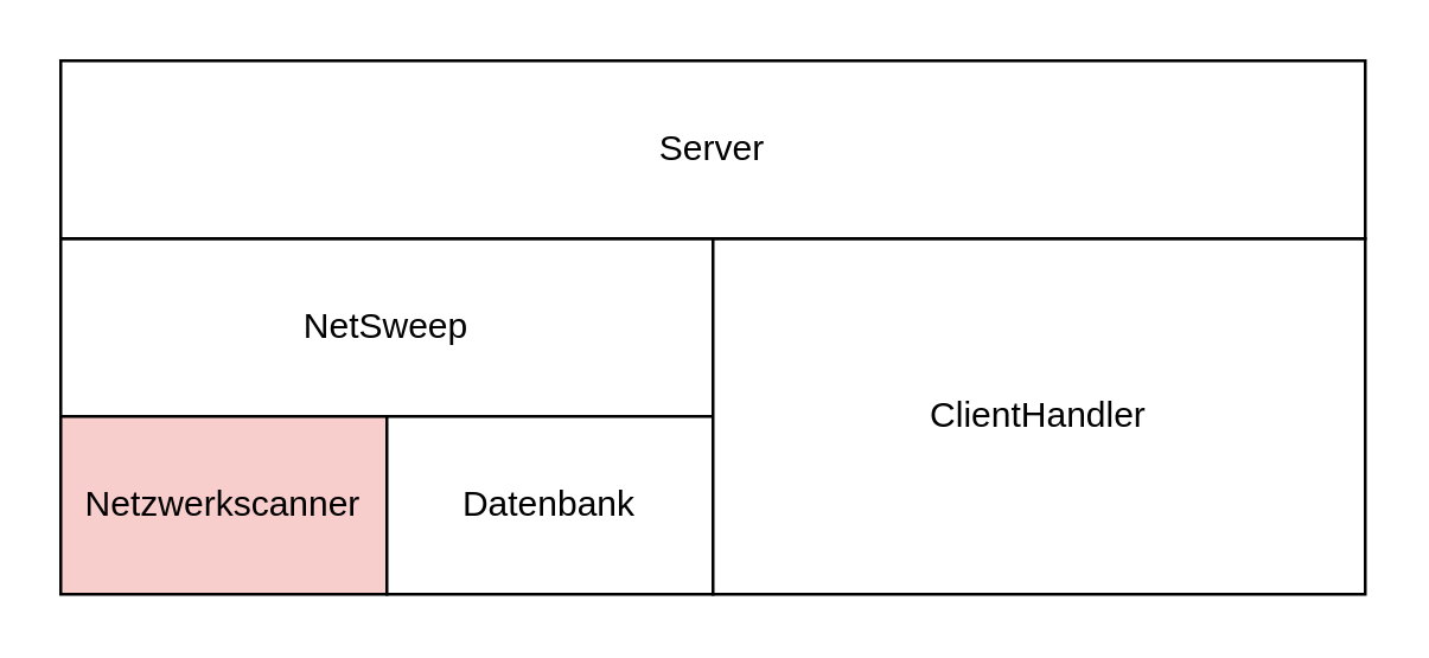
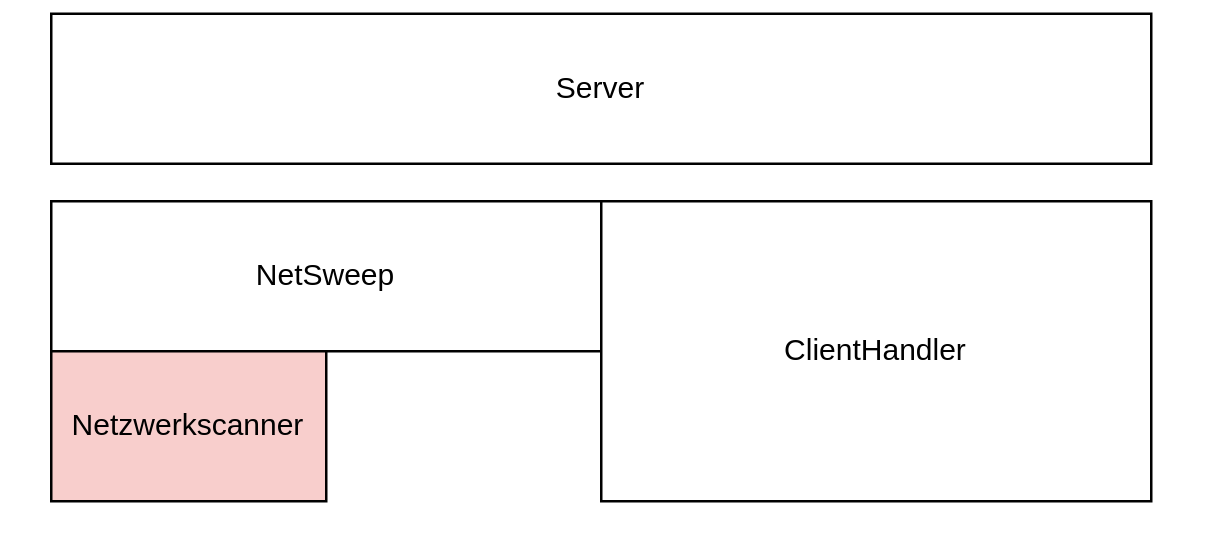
- <mxCell id="6" value="Server" style="rounded=0;whiteSpace=wrap;html=1;" vertex="1" parent="1"><mxGeometry x="20" y="20" width="440" height="60" as="geometry" /></mxCell>
+ <mxCell id="6" value="Server" style="rounded=0;whiteSpace=wrap;html=1;" vertex="1" parent="1"><mxGeometry x="20" y="5" width="440" height="60" as="geometry" /></mxCell>
- <mxCell id="4" value="Datenbank" style="rounded=0;whiteSpace=wrap;html=1;" vertex="1" parent="1"><mxGeometry x="130" y="140" width="110" height="60" as="geometry" /></mxCell>
